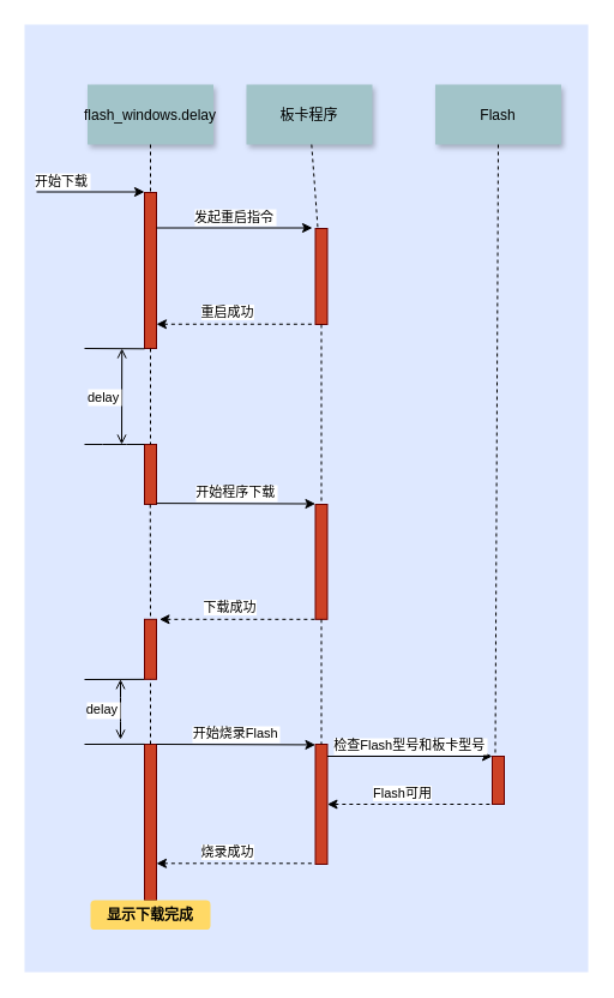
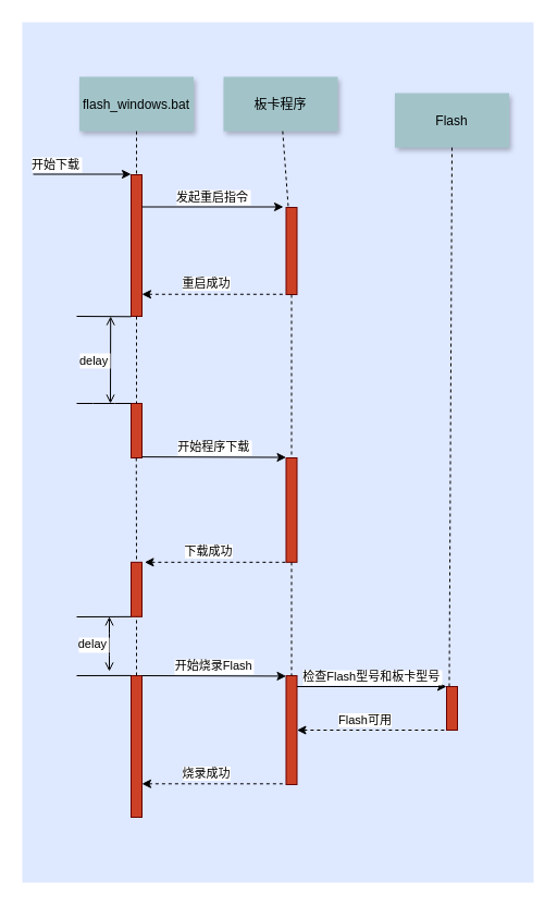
- <mxCell id="5" value="flash_windows.delay" style="shadow=1;fillColor=#A2C4C9;strokeColor=none" parent="1" vertex="1"><mxGeometry x="72.5" y="70" width="105" height="50" as="geometry" /></mxCell>
+ <mxCell id="5" value="flash_windows.bat" style="shadow=1;fillColor=#A2C4C9;strokeColor=none" parent="1" vertex="1"><mxGeometry x="72.5" y="70" width="105" height="50" as="geometry" /></mxCell>
- <mxCell id="38" value="Flash" style="shadow=1;fillColor=#A2C4C9;strokeColor=none" vertex="1" parent="1"><mxGeometry x="362.5" y="70" width="105" height="50" as="geometry" /></mxCell>
+ <mxCell id="38" value="Flash" style="shadow=1;fillColor=#A2C4C9;strokeColor=none" vertex="1" parent="1"><mxGeometry x="362.5" y="85" width="105" height="50" as="geometry" /></mxCell>
- <mxCell id="37" value="显示下载完成" style="rounded=1;fontStyle=1;fillColor=#FFD966;strokeColor=none" vertex="1" parent="1"><mxGeometry x="75" y="750" width="100" height="24.59" as="geometry" /></mxCell>
